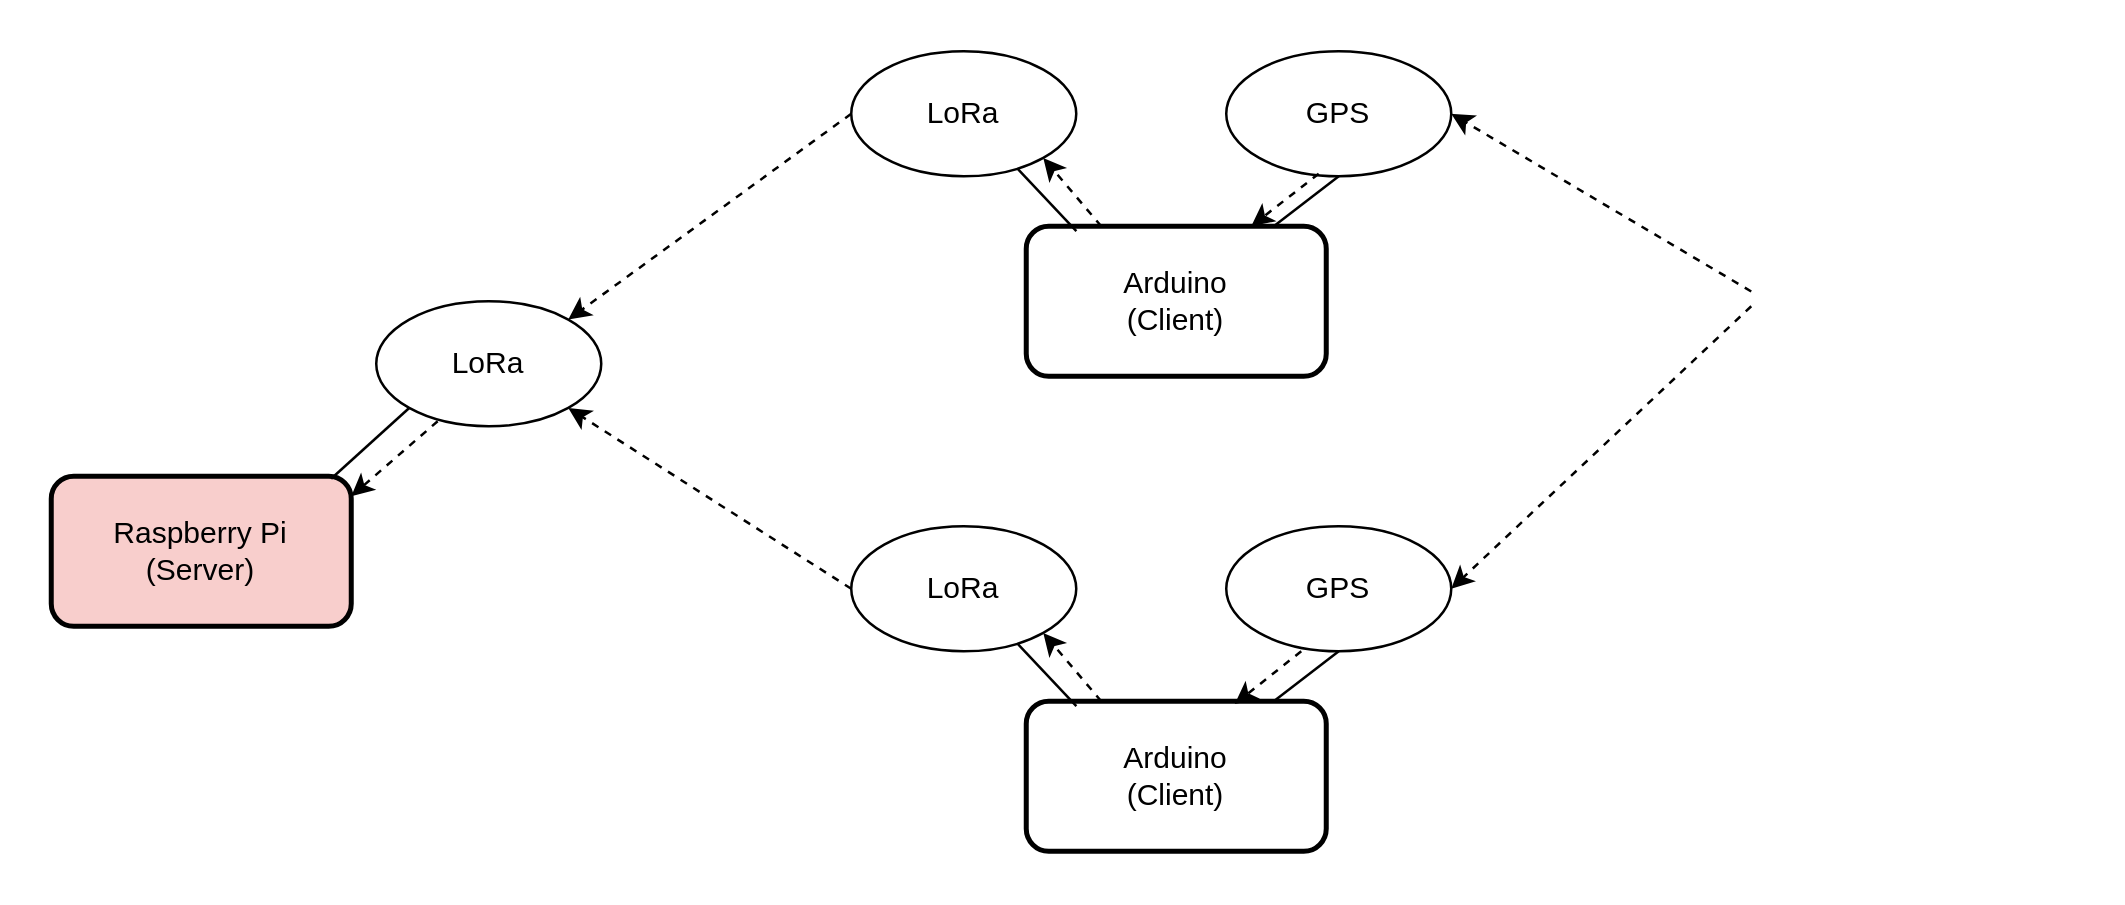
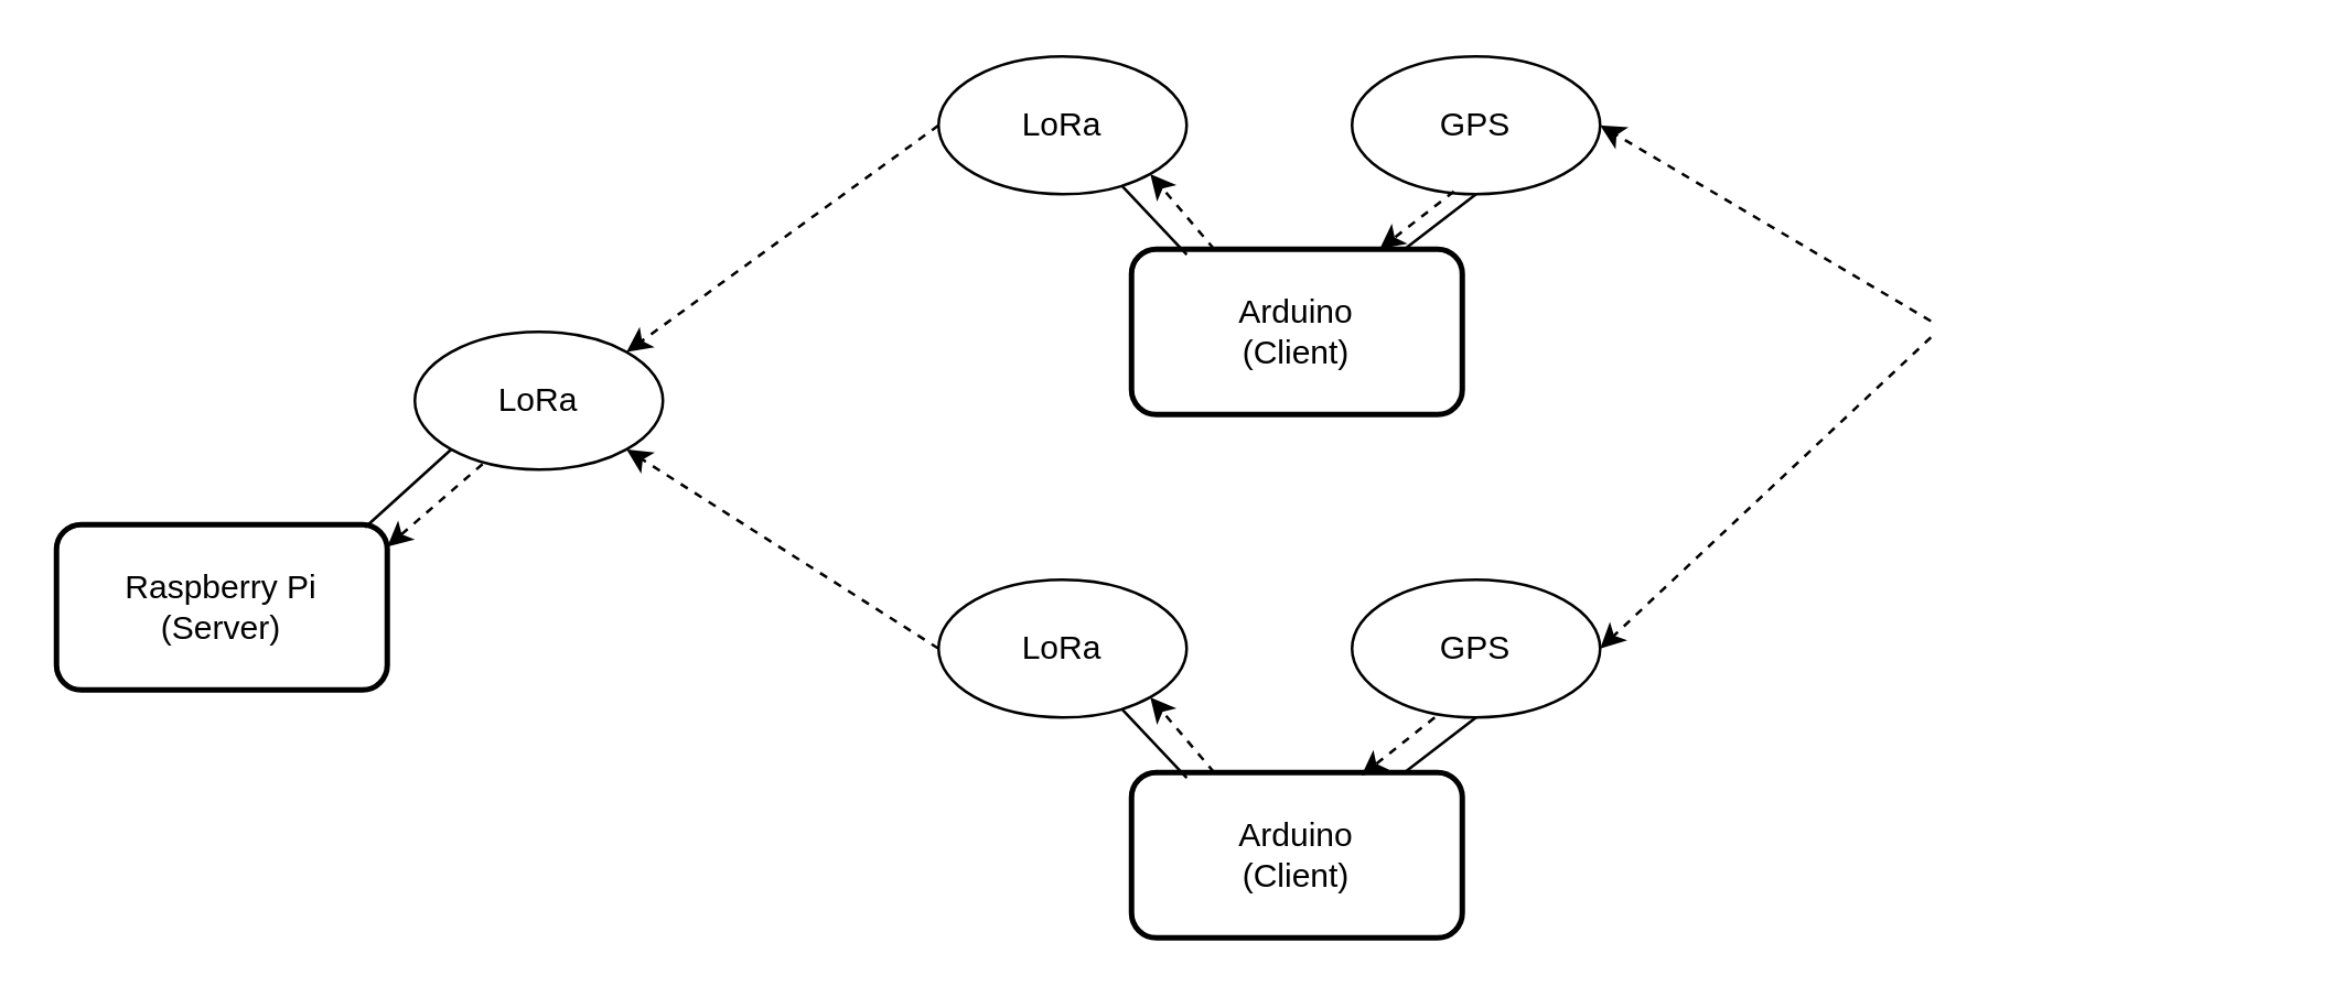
- <mxCell id="2" value="Raspberry Pi&lt;br&gt;(Server)" style="rounded=1;whiteSpace=wrap;html=1;strokeWidth=2;fillColor=#f8cecc;" parent="1" vertex="1"><mxGeometry x="20" y="190" width="120" height="60" as="geometry" /></mxCell>
+ <mxCell id="2" value="Raspberry Pi&lt;br&gt;(Server)" style="rounded=1;whiteSpace=wrap;html=1;strokeWidth=2;" parent="1" vertex="1"><mxGeometry x="20" y="190" width="120" height="60" as="geometry" /></mxCell>
